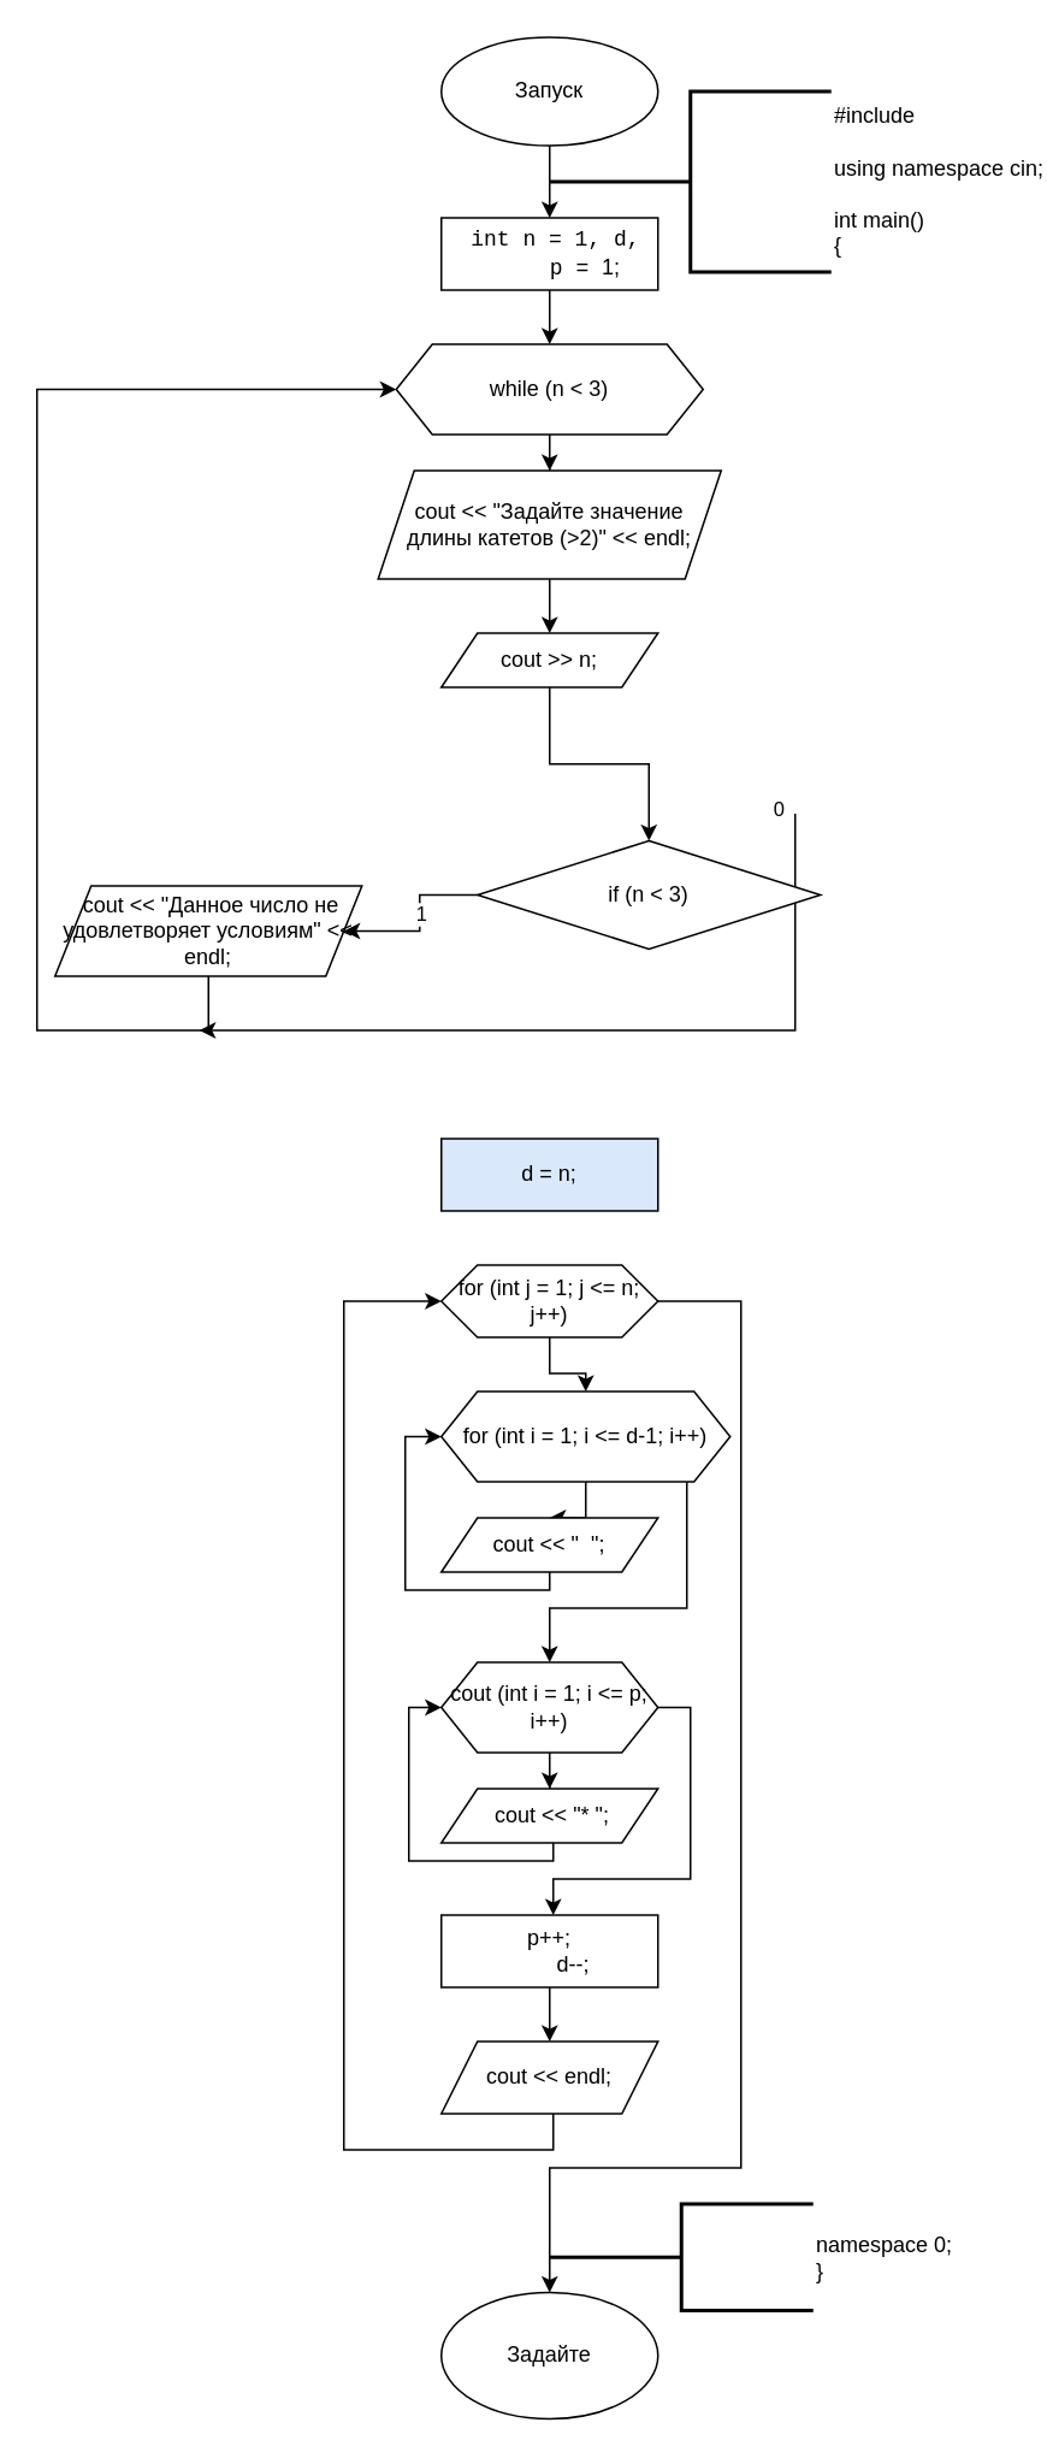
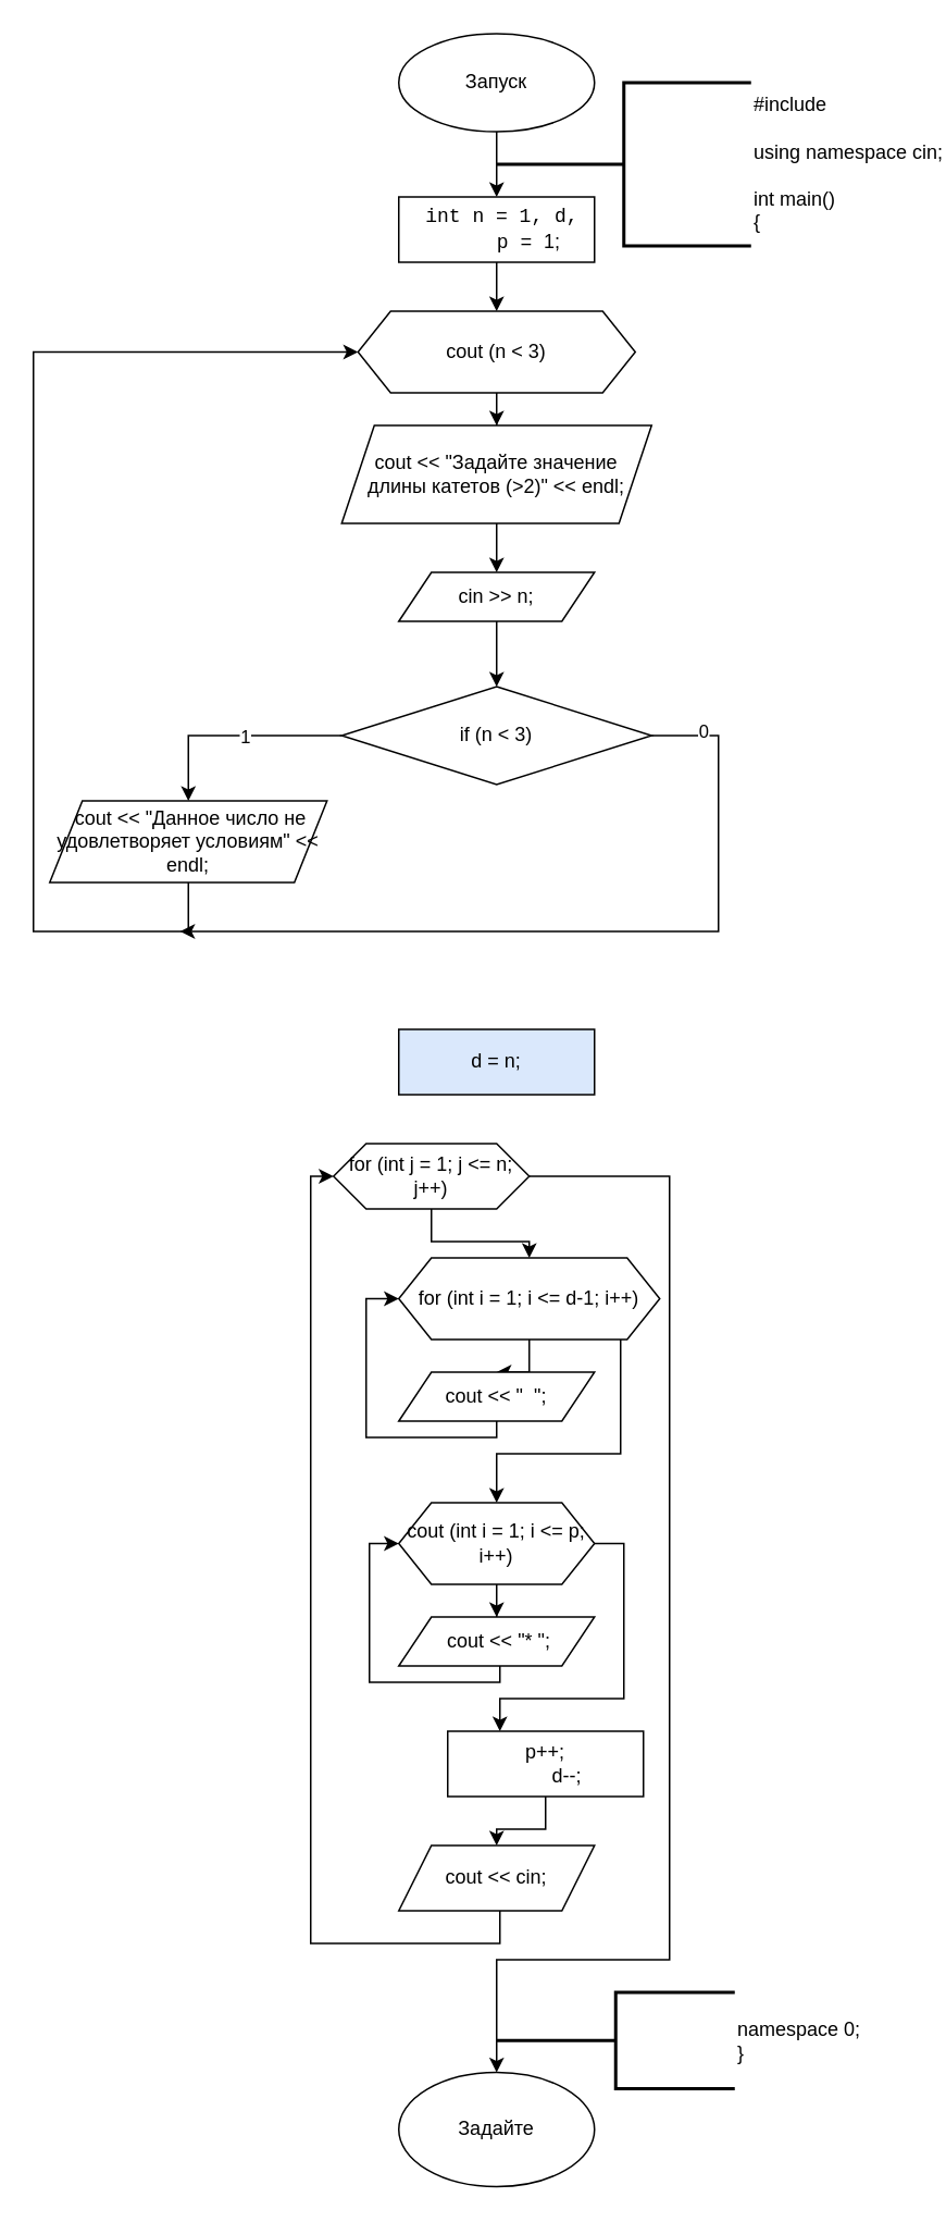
- <mxCell id="7" value="while (n &amp;lt; 3)" style="shape=hexagon;perimeter=hexagonPerimeter2;whiteSpace=wrap;html=1;fixedSize=1;" vertex="1" parent="1"><mxGeometry x="219" y="190" width="170" height="50" as="geometry" /></mxCell>
+ <mxCell id="7" value="cout (n &amp;lt; 3)" style="shape=hexagon;perimeter=hexagonPerimeter2;whiteSpace=wrap;html=1;fixedSize=1;" vertex="1" parent="1"><mxGeometry x="219" y="190" width="170" height="50" as="geometry" /></mxCell>
- <mxCell id="37" value="cout &gt;&gt; n;" style="shape=parallelogram;perimeter=parallelogramPerimeter;whiteSpace=wrap;html=1;fixedSize=1;" vertex="1" parent="1"><mxGeometry x="244" y="350" width="120" height="30" as="geometry" /></mxCell>
+ <mxCell id="37" value="cin &gt;&gt; n;" style="shape=parallelogram;perimeter=parallelogramPerimeter;whiteSpace=wrap;html=1;fixedSize=1;" vertex="1" parent="1"><mxGeometry x="244" y="350" width="120" height="30" as="geometry" /></mxCell>
- <mxCell id="14" value="if (n &amp;lt; 3)" style="rhombus;whiteSpace=wrap;html=1;" vertex="1" parent="1"><mxGeometry x="264" y="465" width="190" height="60" as="geometry" /></mxCell>
+ <mxCell id="14" value="if (n &amp;lt; 3)" style="rhombus;whiteSpace=wrap;html=1;" vertex="1" parent="1"><mxGeometry x="209" y="420" width="190" height="60" as="geometry" /></mxCell>
- <mxCell id="20" value="for (int j = 1; j &amp;lt;= n; j++)" style="shape=hexagon;perimeter=hexagonPerimeter2;whiteSpace=wrap;html=1;fixedSize=1;rounded=0;" vertex="1" parent="1"><mxGeometry x="244" y="700" width="120" height="40" as="geometry" /></mxCell>
+ <mxCell id="20" value="for (int j = 1; j &amp;lt;= n; j++)" style="shape=hexagon;perimeter=hexagonPerimeter2;whiteSpace=wrap;html=1;fixedSize=1;rounded=0;" vertex="1" parent="1"><mxGeometry x="204" y="700" width="120" height="40" as="geometry" /></mxCell>
- <mxCell id="32" value="&lt;div&gt;p++;&lt;/div&gt;&lt;div&gt;&amp;nbsp; &amp;nbsp; &amp;nbsp; &amp;nbsp; d--;&lt;/div&gt;" style="rounded=0;whiteSpace=wrap;html=1;" vertex="1" parent="1"><mxGeometry x="244" y="1060" width="120" height="40" as="geometry" /></mxCell>
+ <mxCell id="32" value="&lt;div&gt;p++;&lt;/div&gt;&lt;div&gt;&amp;nbsp; &amp;nbsp; &amp;nbsp; &amp;nbsp; d--;&lt;/div&gt;" style="rounded=0;whiteSpace=wrap;html=1;" vertex="1" parent="1"><mxGeometry x="274" y="1060" width="120" height="40" as="geometry" /></mxCell>
- <mxCell id="34" value="cout &lt;&lt; endl;" style="shape=parallelogram;perimeter=parallelogramPerimeter;whiteSpace=wrap;html=1;fixedSize=1;rounded=0;" vertex="1" parent="1"><mxGeometry x="244" y="1130" width="120" height="40" as="geometry" /></mxCell>
+ <mxCell id="34" value="cout &lt;&lt; cin;" style="shape=parallelogram;perimeter=parallelogramPerimeter;whiteSpace=wrap;html=1;fixedSize=1;rounded=0;" vertex="1" parent="1"><mxGeometry x="244" y="1130" width="120" height="40" as="geometry" /></mxCell>
